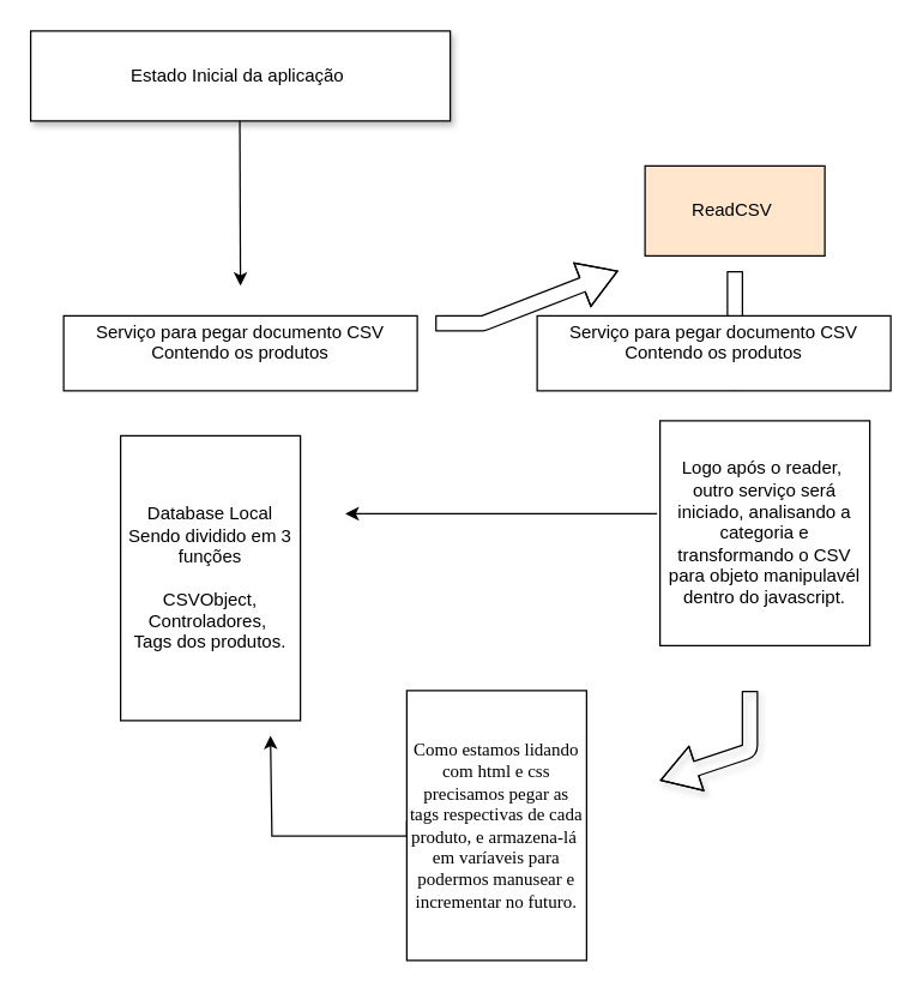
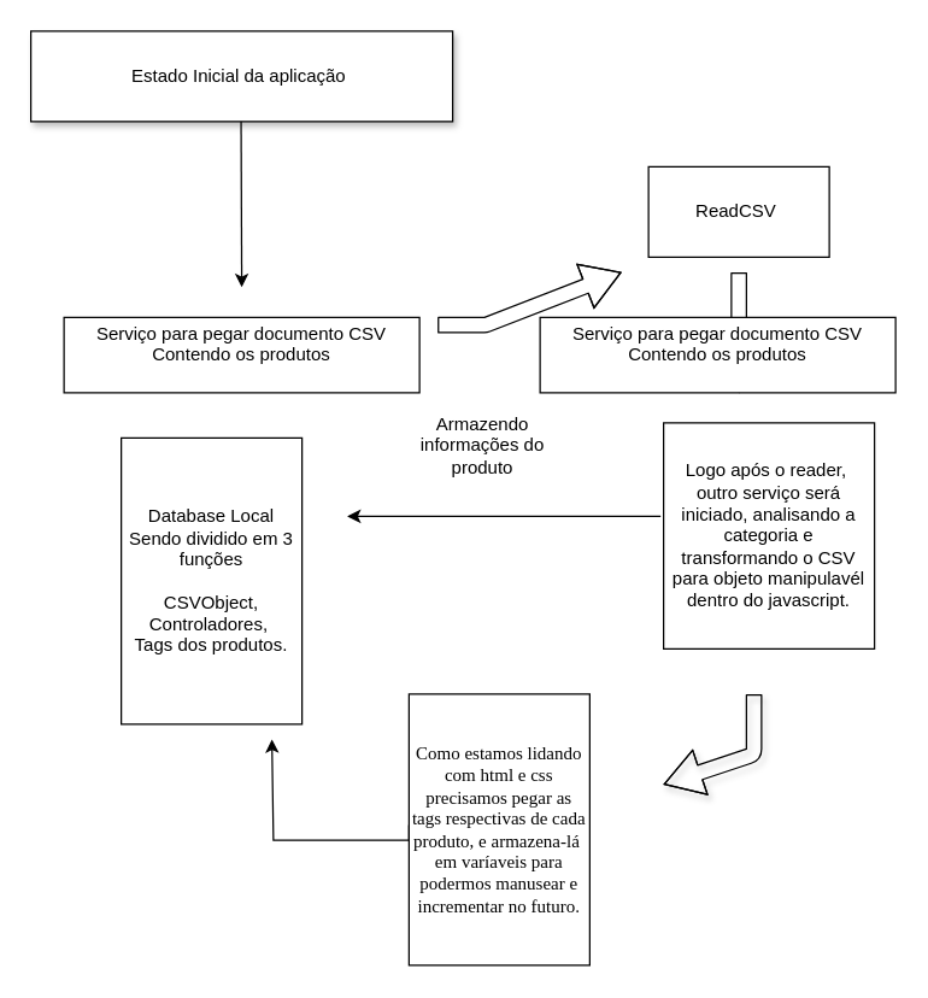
- <mxCell id="6" value="ReadCSV&amp;nbsp;" style="whiteSpace=wrap;html=1;fillColor=#ffe6cc;" vertex="1" parent="1"><mxGeometry x="430" y="110" width="120" height="60" as="geometry" /></mxCell>
+ <mxCell id="6" value="ReadCSV&amp;nbsp;" style="whiteSpace=wrap;html=1;" vertex="1" parent="1"><mxGeometry x="430" y="110" width="120" height="60" as="geometry" /></mxCell>
+ <mxCell id="14" value="Armazendo informações do produto" style="text;strokeColor=none;align=center;fillColor=none;html=1;verticalAlign=middle;whiteSpace=wrap;rounded=0;" vertex="1" parent="1"><mxGeometry x="271" y="280" width="98" height="30" as="geometry" /></mxCell>
